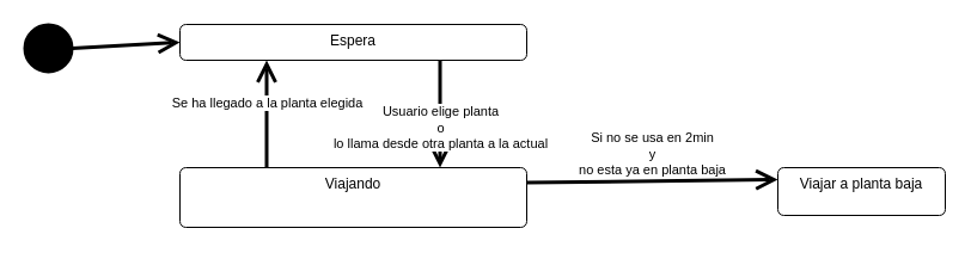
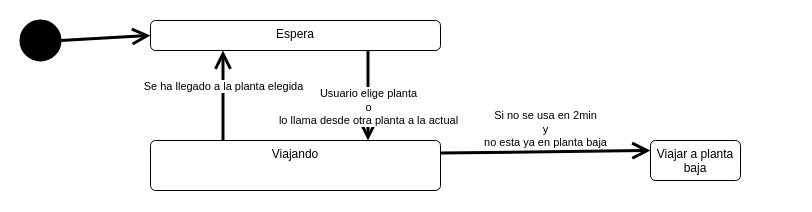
- <mxCell id="5" value="Viajar a planta baja" style="html=1;align=center;verticalAlign=top;rounded=1;absoluteArcSize=1;arcSize=10;dashed=0;whiteSpace=wrap;" vertex="1" parent="1"><mxGeometry x="650" y="140" width="140" height="40" as="geometry" /></mxCell>
+ <mxCell id="5" value="Viajar a planta baja" style="html=1;align=center;verticalAlign=top;rounded=1;absoluteArcSize=1;arcSize=10;dashed=0;whiteSpace=wrap;" vertex="1" parent="1"><mxGeometry x="650" y="140" width="90" height="40" as="geometry" /></mxCell>
